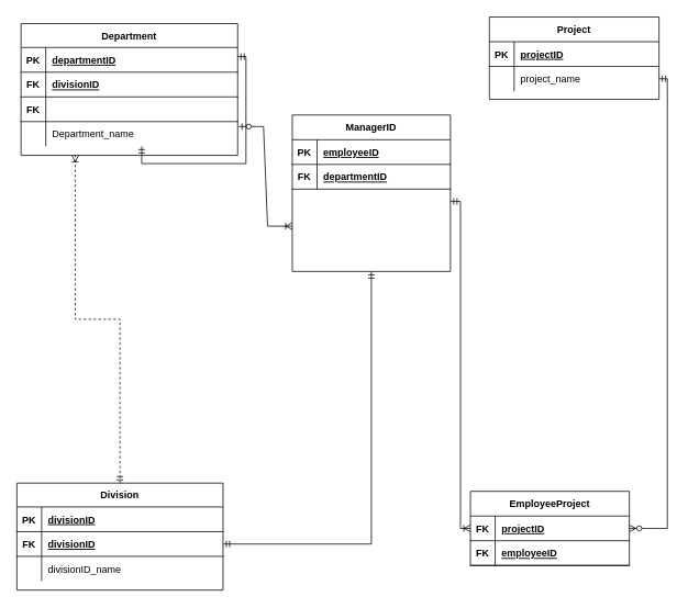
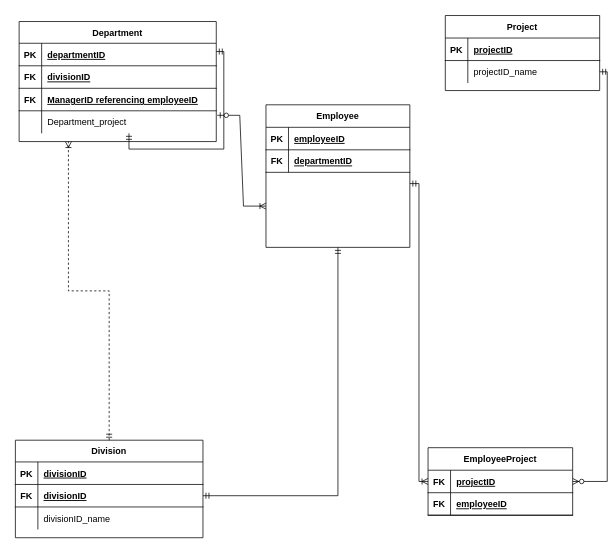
- <mxCell id="21" value="project_name" style="shape=partialRectangle;overflow=hidden;connectable=0;fillColor=none;top=0;left=0;bottom=0;right=0;align=left;spacingLeft=6;" parent="19" vertex="1"><mxGeometry x="30" width="175.75" height="30" as="geometry"><mxRectangle width="175.75" height="30" as="alternateBounds" /></mxGeometry></mxCell>
+ <mxCell id="21" value="projectID_name" style="shape=partialRectangle;overflow=hidden;connectable=0;fillColor=none;top=0;left=0;bottom=0;right=0;align=left;spacingLeft=6;" parent="19" vertex="1"><mxGeometry x="30" width="175.75" height="30" as="geometry"><mxRectangle width="175.75" height="30" as="alternateBounds" /></mxGeometry></mxCell>
+ <mxCell id="31" value="ManagerID referencing employeeID" style="shape=partialRectangle;overflow=hidden;connectable=0;fillColor=none;top=0;left=0;bottom=0;right=0;align=left;spacingLeft=6;fontStyle=5;" parent="29" vertex="1"><mxGeometry x="30" width="232.75" height="30" as="geometry"><mxRectangle width="232.75" height="30" as="alternateBounds" /></mxGeometry></mxCell>
- <mxCell id="2" value="ManagerID" style="shape=table;startSize=30;container=1;collapsible=1;childLayout=tableLayout;fixedRows=1;rowLines=0;fontStyle=1;align=center;resizeLast=1;" parent="1" vertex="1"><mxGeometry x="354" y="139" width="191.75" height="190" as="geometry" /></mxCell>
+ <mxCell id="2" value="Employee" style="shape=table;startSize=30;container=1;collapsible=1;childLayout=tableLayout;fixedRows=1;rowLines=0;fontStyle=1;align=center;resizeLast=1;" parent="1" vertex="1"><mxGeometry x="354" y="139" width="191.75" height="190" as="geometry" /></mxCell>
- <mxCell id="34" value="Department_name" style="shape=partialRectangle;overflow=hidden;connectable=0;fillColor=none;top=0;left=0;bottom=0;right=0;align=left;spacingLeft=6;" parent="32" vertex="1"><mxGeometry x="30" width="232.75" height="30" as="geometry"><mxRectangle width="232.75" height="30" as="alternateBounds" /></mxGeometry></mxCell>
+ <mxCell id="34" value="Department_project" style="shape=partialRectangle;overflow=hidden;connectable=0;fillColor=none;top=0;left=0;bottom=0;right=0;align=left;spacingLeft=6;" parent="32" vertex="1"><mxGeometry x="30" width="232.75" height="30" as="geometry"><mxRectangle width="232.75" height="30" as="alternateBounds" /></mxGeometry></mxCell>
